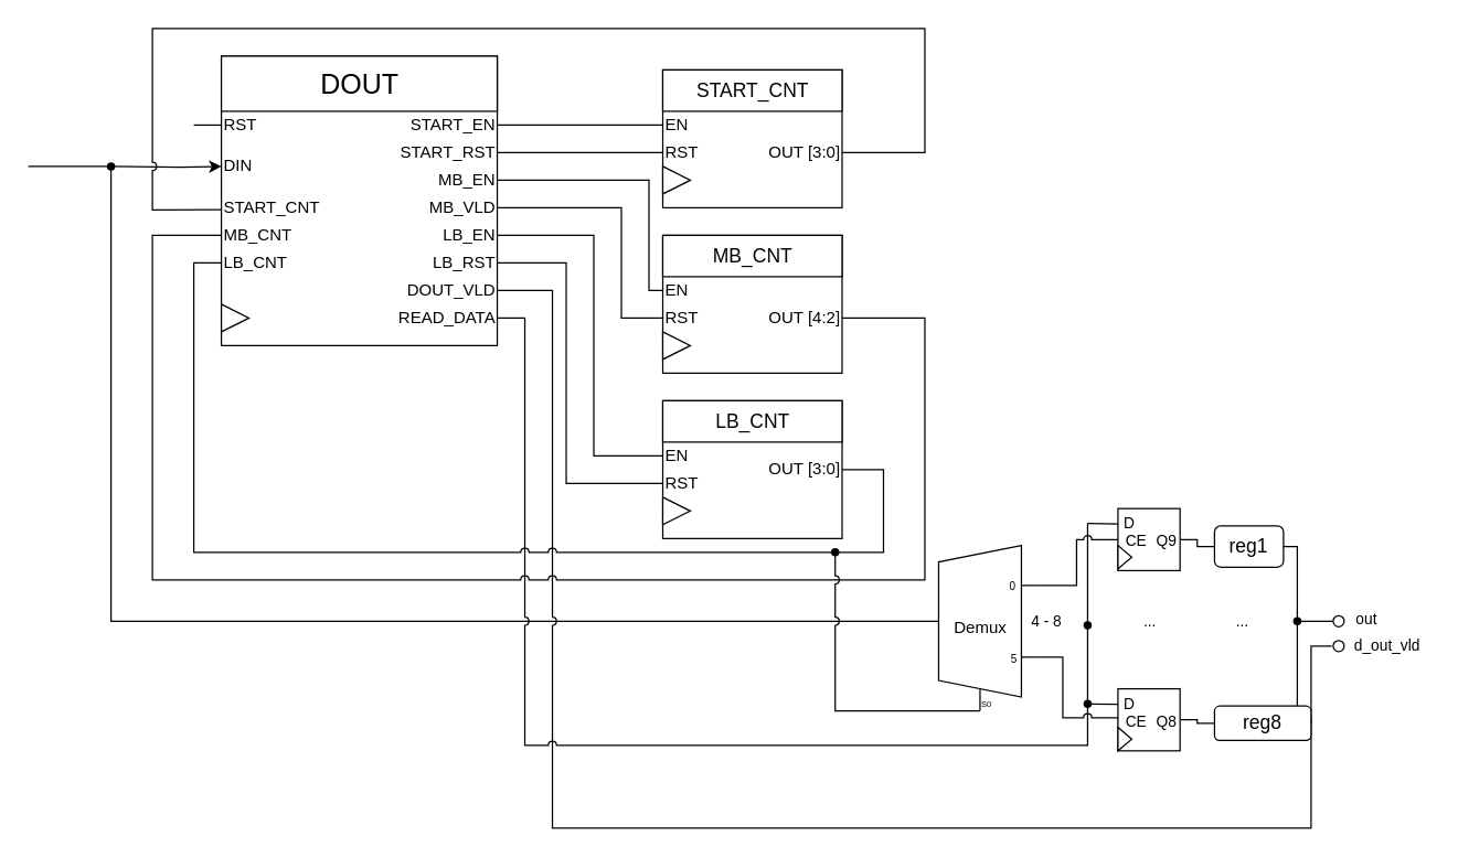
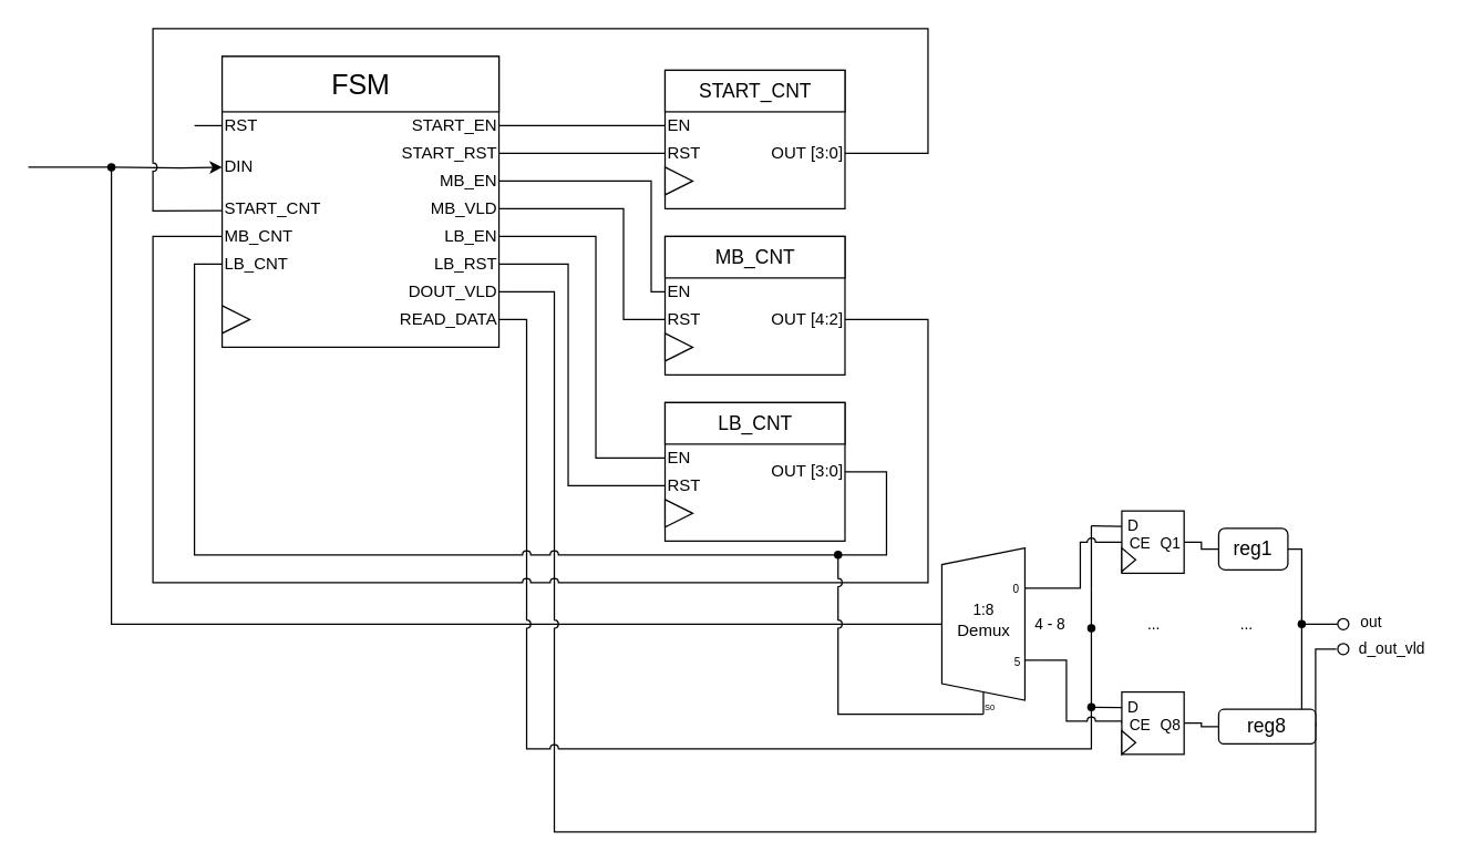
- <mxCell id="38" value="DOUT" style="text;html=1;align=center;verticalAlign=middle;resizable=0;points=[];autosize=1;strokeColor=none;fillColor=none;fontSize=20;" parent="1" vertex="1"><mxGeometry x="230" y="45" width="60" height="30" as="geometry" /></mxCell>
+ <mxCell id="38" value="FSM" style="text;html=1;align=center;verticalAlign=middle;resizable=0;points=[];autosize=1;strokeColor=none;fillColor=none;fontSize=20;" parent="1" vertex="1"><mxGeometry x="230" y="45" width="60" height="30" as="geometry" /></mxCell>
- <mxCell id="94" value="Q9" style="text;html=1;align=center;verticalAlign=middle;resizable=0;points=[];autosize=1;strokeColor=none;fillColor=none;fontSize=11;" vertex="1" parent="1"><mxGeometry x="830" y="381.75" width="30" height="20" as="geometry" /></mxCell>
+ <mxCell id="94" value="Q1" style="text;html=1;align=center;verticalAlign=middle;resizable=0;points=[];autosize=1;strokeColor=none;fillColor=none;fontSize=11;" vertex="1" parent="1"><mxGeometry x="830" y="381.75" width="30" height="20" as="geometry" /></mxCell>
+ <mxCell id="62" value="1:8" style="text;html=1;align=center;verticalAlign=middle;resizable=0;points=[];autosize=1;strokeColor=none;fillColor=none;fontSize=11;" parent="1" vertex="1"><mxGeometry x="695" y="430" width="30" height="20" as="geometry" /></mxCell>
